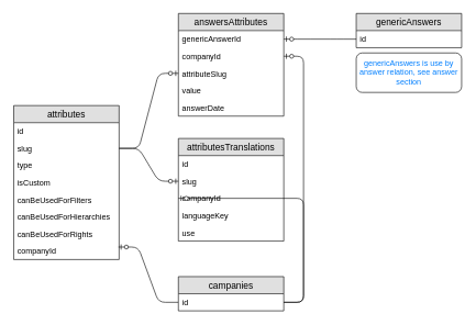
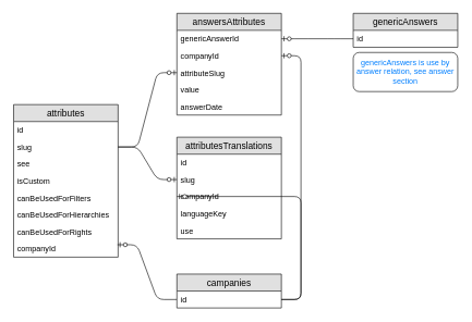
- <mxCell id="5" value="type" style="text;strokeColor=none;fillColor=none;spacingLeft=4;spacingRight=4;overflow=hidden;rotatable=0;points=[[0,0.5],[1,0.5]];portConstraint=eastwest;fontSize=12;" vertex="1" parent="2"><mxGeometry y="78" width="160" height="26" as="geometry" /></mxCell>
+ <mxCell id="5" value="see" style="text;strokeColor=none;fillColor=none;spacingLeft=4;spacingRight=4;overflow=hidden;rotatable=0;points=[[0,0.5],[1,0.5]];portConstraint=eastwest;fontSize=12;" vertex="1" parent="2"><mxGeometry y="78" width="160" height="26" as="geometry" /></mxCell>
